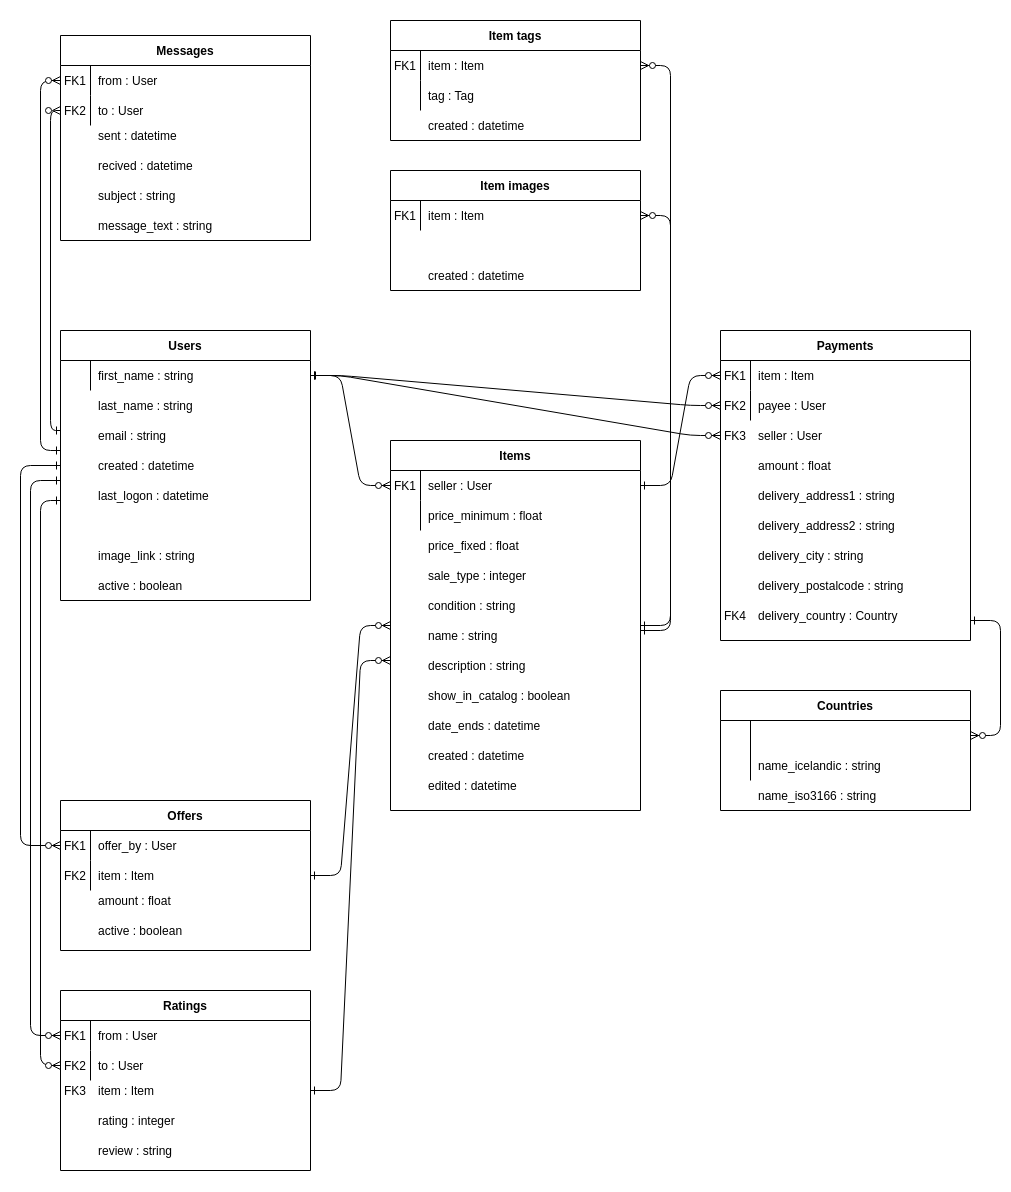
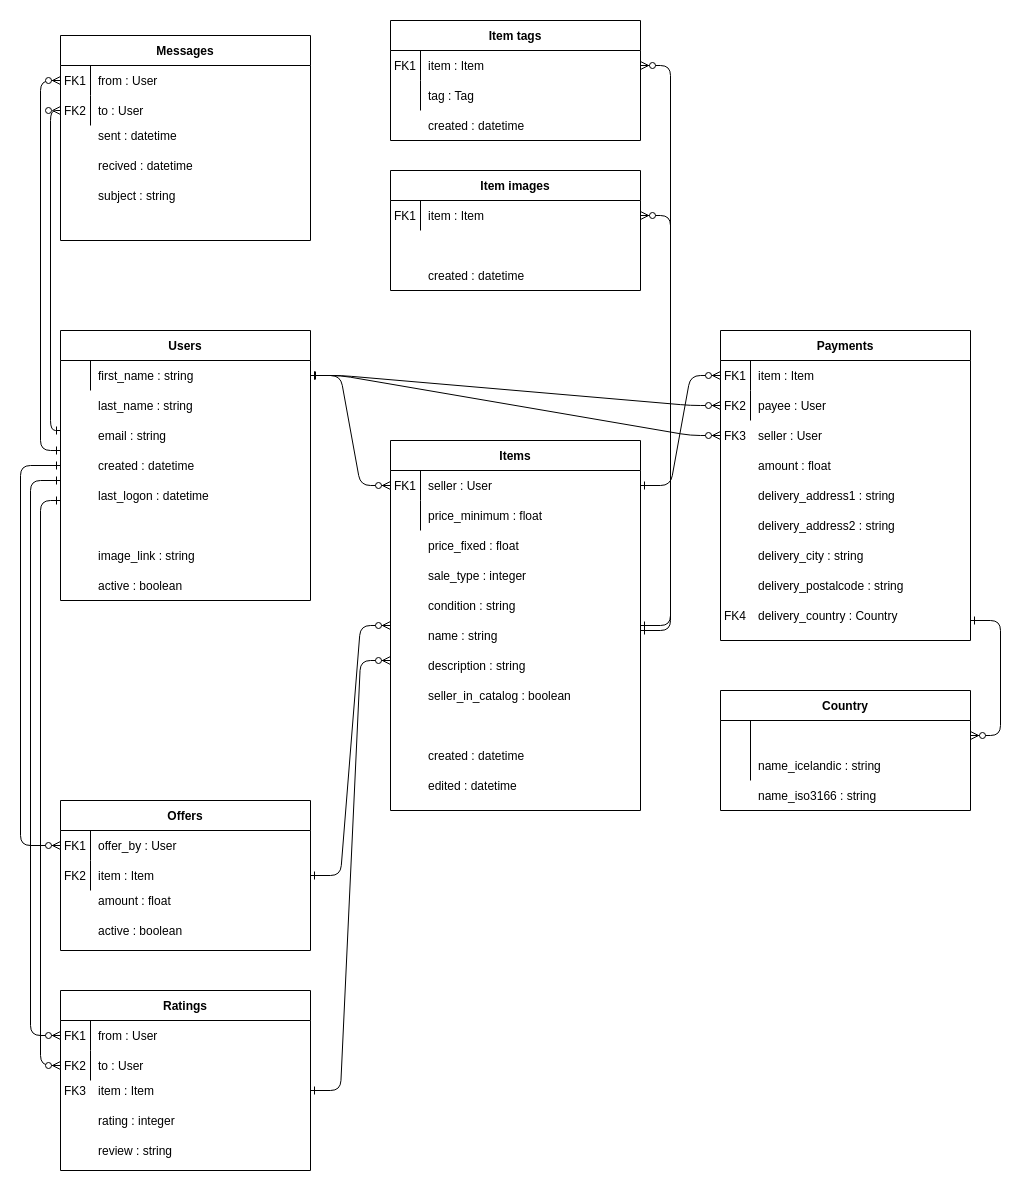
- <mxCell id="120" value="message_text : string" style="shape=partialRectangle;overflow=hidden;connectable=0;fillColor=none;top=0;left=0;bottom=0;right=0;align=left;spacingLeft=6;" vertex="1" parent="1"><mxGeometry x="90" width="220" height="30" as="geometry" y="210" /></mxCell>
- <mxCell id="33" value="show_in_catalog : boolean" style="shape=partialRectangle;overflow=hidden;connectable=0;fillColor=none;top=0;left=0;bottom=0;right=0;align=left;spacingLeft=6;" vertex="1" parent="1"><mxGeometry x="420" y="680" width="220" height="30" as="geometry" /></mxCell>
+ <mxCell id="33" value="seller_in_catalog : boolean" style="shape=partialRectangle;overflow=hidden;connectable=0;fillColor=none;top=0;left=0;bottom=0;right=0;align=left;spacingLeft=6;" vertex="1" parent="1"><mxGeometry x="420" y="680" width="220" height="30" as="geometry" /></mxCell>
- <mxCell id="47" value="Countries" style="shape=table;startSize=30;container=1;collapsible=1;childLayout=tableLayout;fixedRows=1;rowLines=0;fontStyle=1;align=center;resizeLast=1;" vertex="1" parent="1"><mxGeometry x="720" y="690" width="250" height="120" as="geometry" /></mxCell>
+ <mxCell id="47" value="Country" style="shape=table;startSize=30;container=1;collapsible=1;childLayout=tableLayout;fixedRows=1;rowLines=0;fontStyle=1;align=center;resizeLast=1;" vertex="1" parent="1"><mxGeometry x="720" y="690" width="250" height="120" as="geometry" /></mxCell>
- <mxCell id="34" value="date_ends : datetime" style="shape=partialRectangle;overflow=hidden;connectable=0;fillColor=none;top=0;left=0;bottom=0;right=0;align=left;spacingLeft=6;" vertex="1" parent="1"><mxGeometry x="420" y="710" width="220" height="30" as="geometry" /></mxCell>
